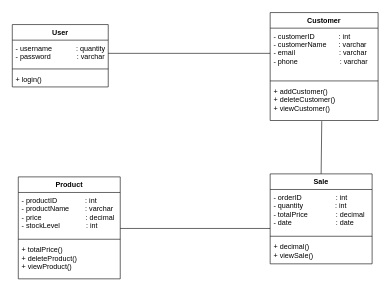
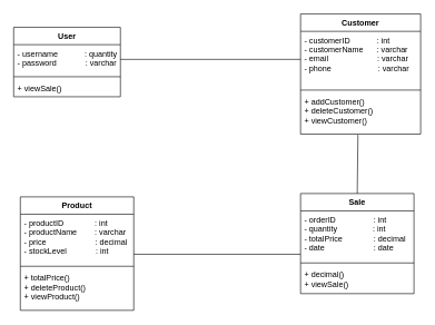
- <mxCell id="13" value="+ login()" style="text;strokeColor=none;fillColor=none;align=left;verticalAlign=top;spacingLeft=4;spacingRight=4;overflow=hidden;rotatable=0;points=[[0,0.5],[1,0.5]];portConstraint=eastwest;" vertex="1" parent="10"><mxGeometry y="78" width="160" height="26" as="geometry" /></mxCell>
+ <mxCell id="13" value="+ viewSale()" style="text;strokeColor=none;fillColor=none;align=left;verticalAlign=top;spacingLeft=4;spacingRight=4;overflow=hidden;rotatable=0;points=[[0,0.5],[1,0.5]];portConstraint=eastwest;" vertex="1" parent="10"><mxGeometry y="78" width="160" height="26" as="geometry" /></mxCell>
